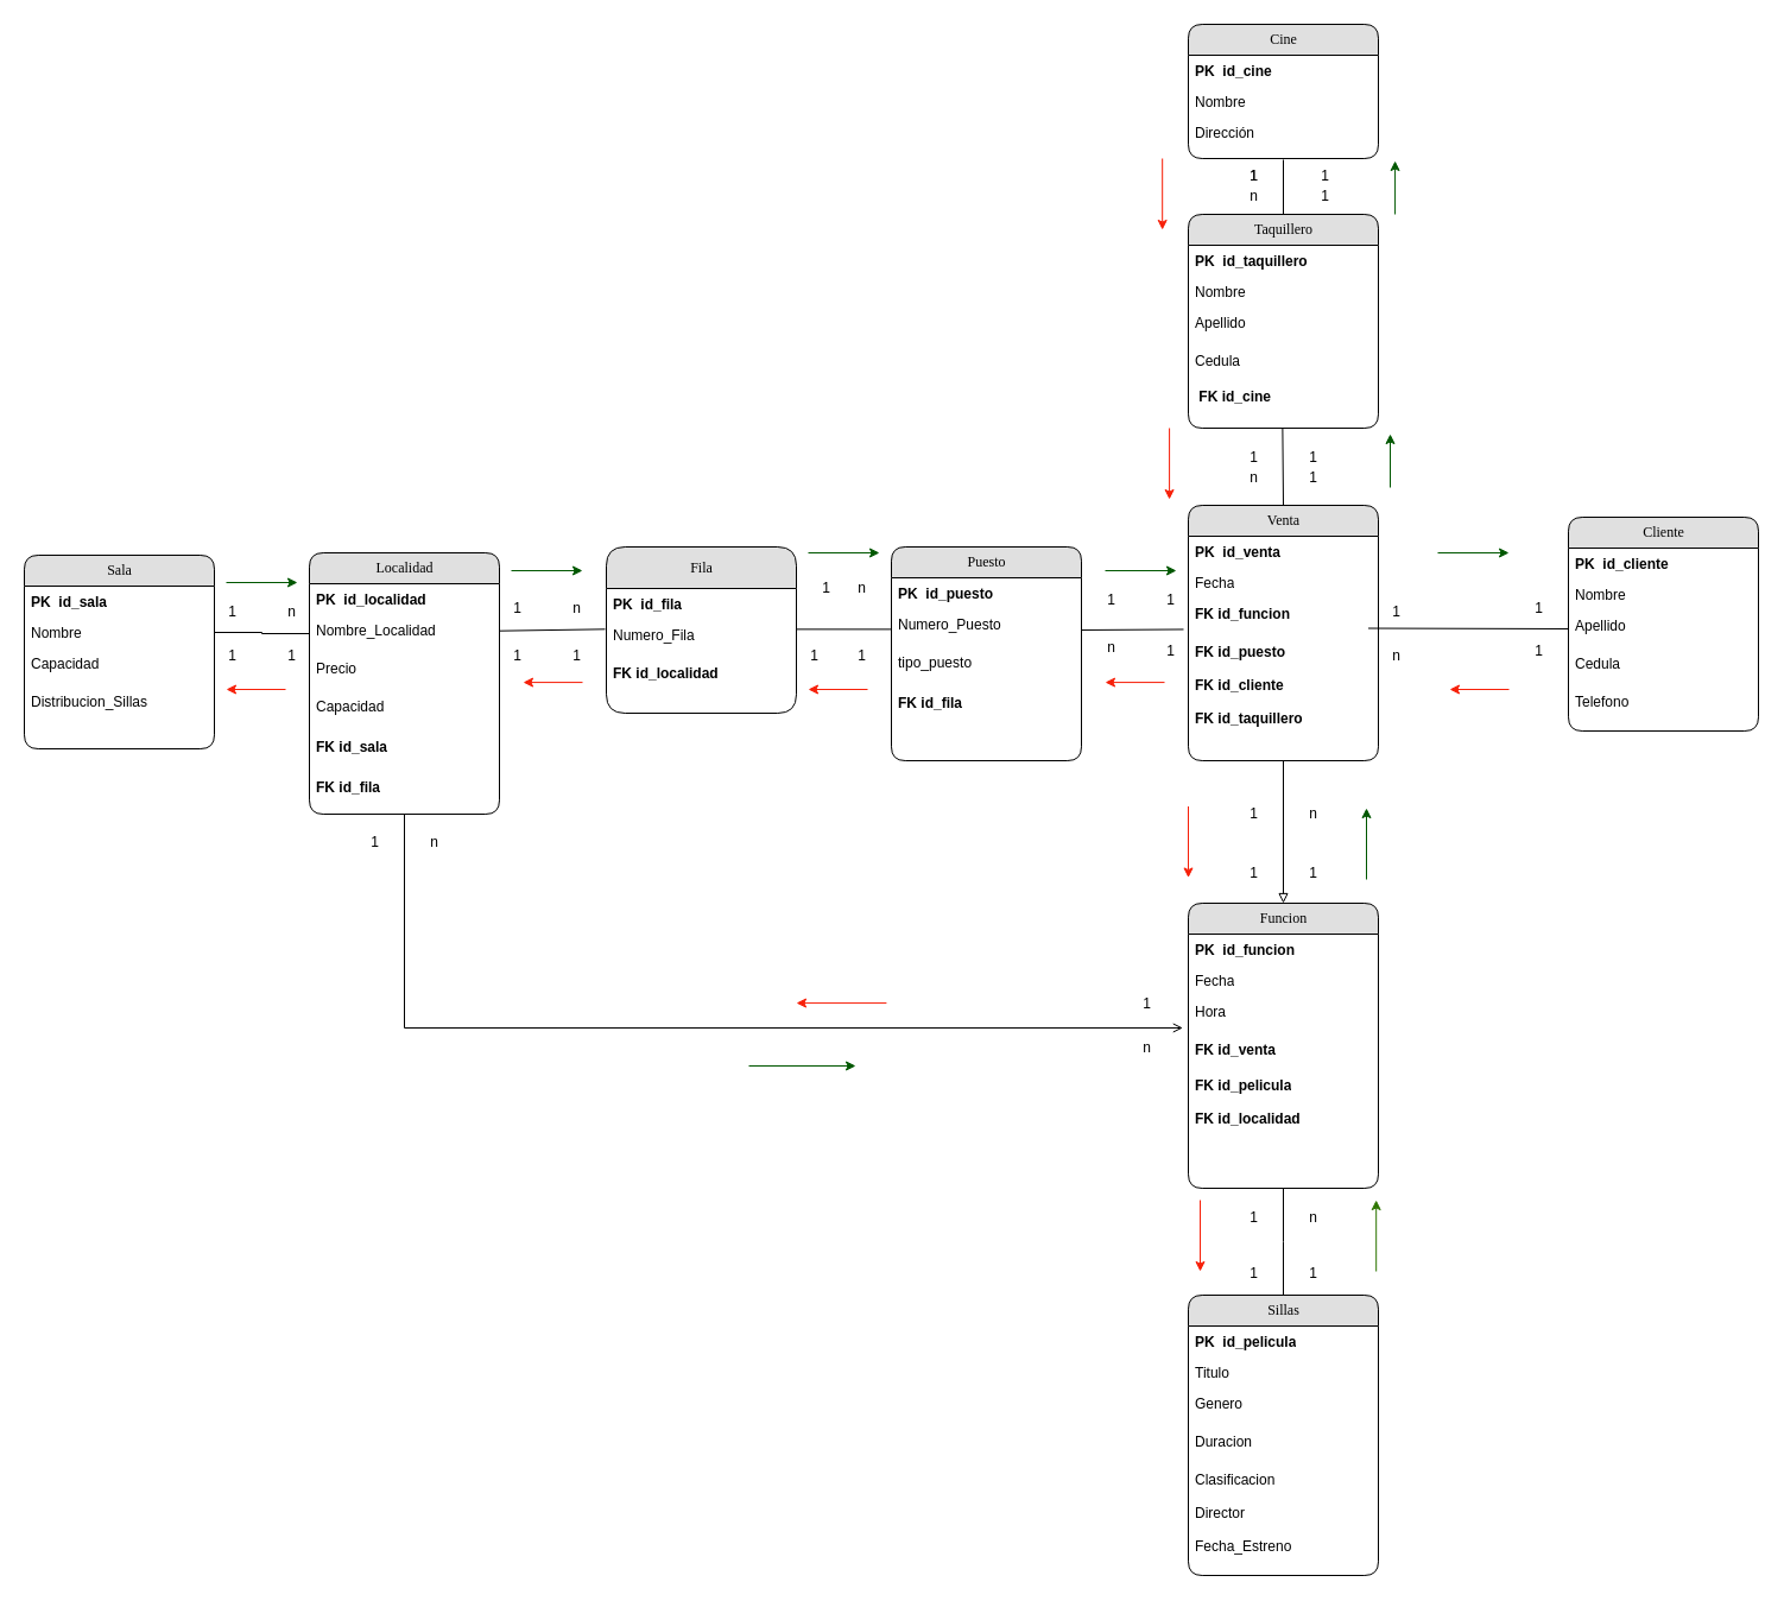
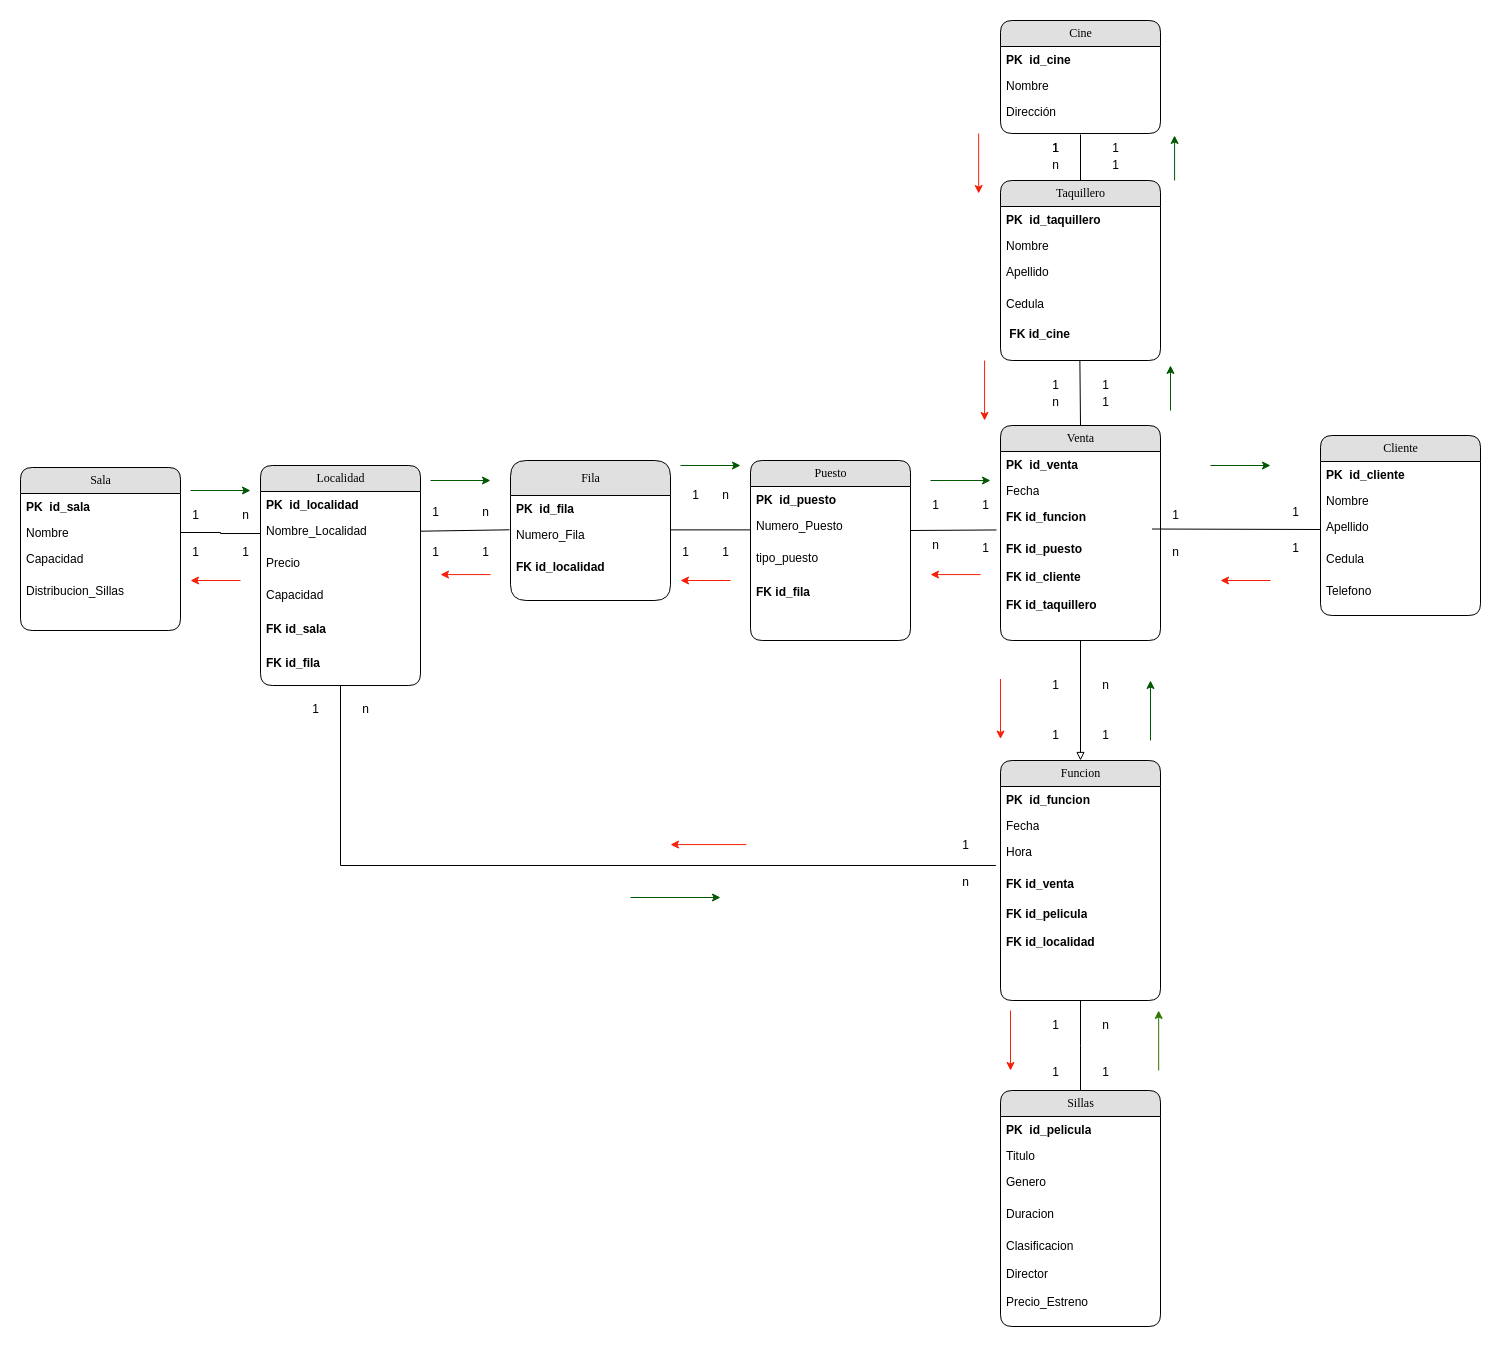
- <mxCell id="83" style="edgeStyle=orthogonalEdgeStyle;rounded=0;orthogonalLoop=1;jettySize=auto;html=1;exitX=0.5;exitY=1;exitDx=0;exitDy=0;entryX=-0.029;entryY=-0.167;entryDx=0;entryDy=0;entryPerimeter=0;endArrow=open;endFill=0;" parent="1" source="55" target="19" edge="1"><mxGeometry relative="1" as="geometry" /></mxCell>
+ <mxCell id="83" style="edgeStyle=orthogonalEdgeStyle;rounded=0;orthogonalLoop=1;jettySize=auto;html=1;exitX=0.5;exitY=1;exitDx=0;exitDy=0;entryX=-0.029;entryY=-0.167;entryDx=0;entryDy=0;entryPerimeter=0;endArrow=none;endFill=0;" parent="1" source="55" target="19" edge="1"><mxGeometry relative="1" as="geometry" /></mxCell>
- <mxCell id="9" value="Fecha_Estreno" style="text;html=1;strokeColor=none;fillColor=none;spacingLeft=4;spacingRight=4;whiteSpace=wrap;overflow=hidden;rotatable=0;points=[[0,0.5],[1,0.5]];portConstraint=eastwest;" parent="2" vertex="1"><mxGeometry y="198" width="160" height="28" as="geometry" /></mxCell>
+ <mxCell id="9" value="Precio_Estreno" style="text;html=1;strokeColor=none;fillColor=none;spacingLeft=4;spacingRight=4;whiteSpace=wrap;overflow=hidden;rotatable=0;points=[[0,0.5],[1,0.5]];portConstraint=eastwest;" parent="2" vertex="1"><mxGeometry y="198" width="160" height="28" as="geometry" /></mxCell>
